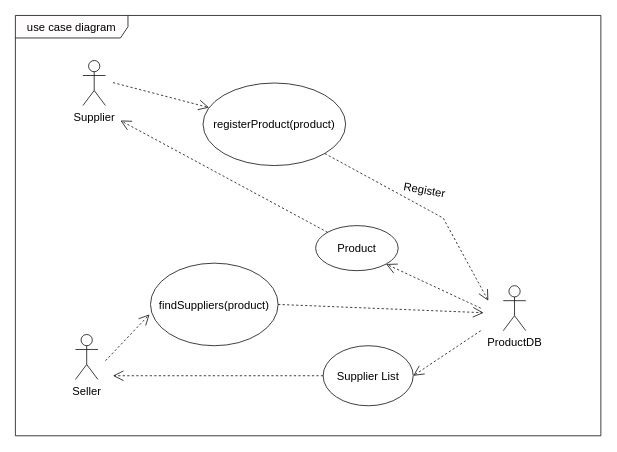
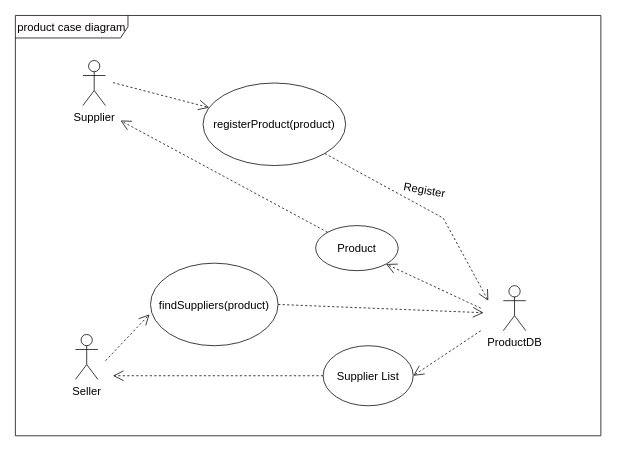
- <mxCell id="18" value="use case diagram" style="shape=umlFrame;whiteSpace=wrap;html=1;fontSize=15;strokeColor=default;fillColor=#FFFCFD;width=150;height=30;" vertex="1" parent="1"><mxGeometry x="20" y="20" width="780" height="560" as="geometry" /></mxCell>
+ <mxCell id="18" value="product case diagram" style="shape=umlFrame;whiteSpace=wrap;html=1;fontSize=15;strokeColor=default;fillColor=#FFFCFD;width=150;height=30;" vertex="1" parent="1"><mxGeometry x="20" y="20" width="780" height="560" as="geometry" /></mxCell>
